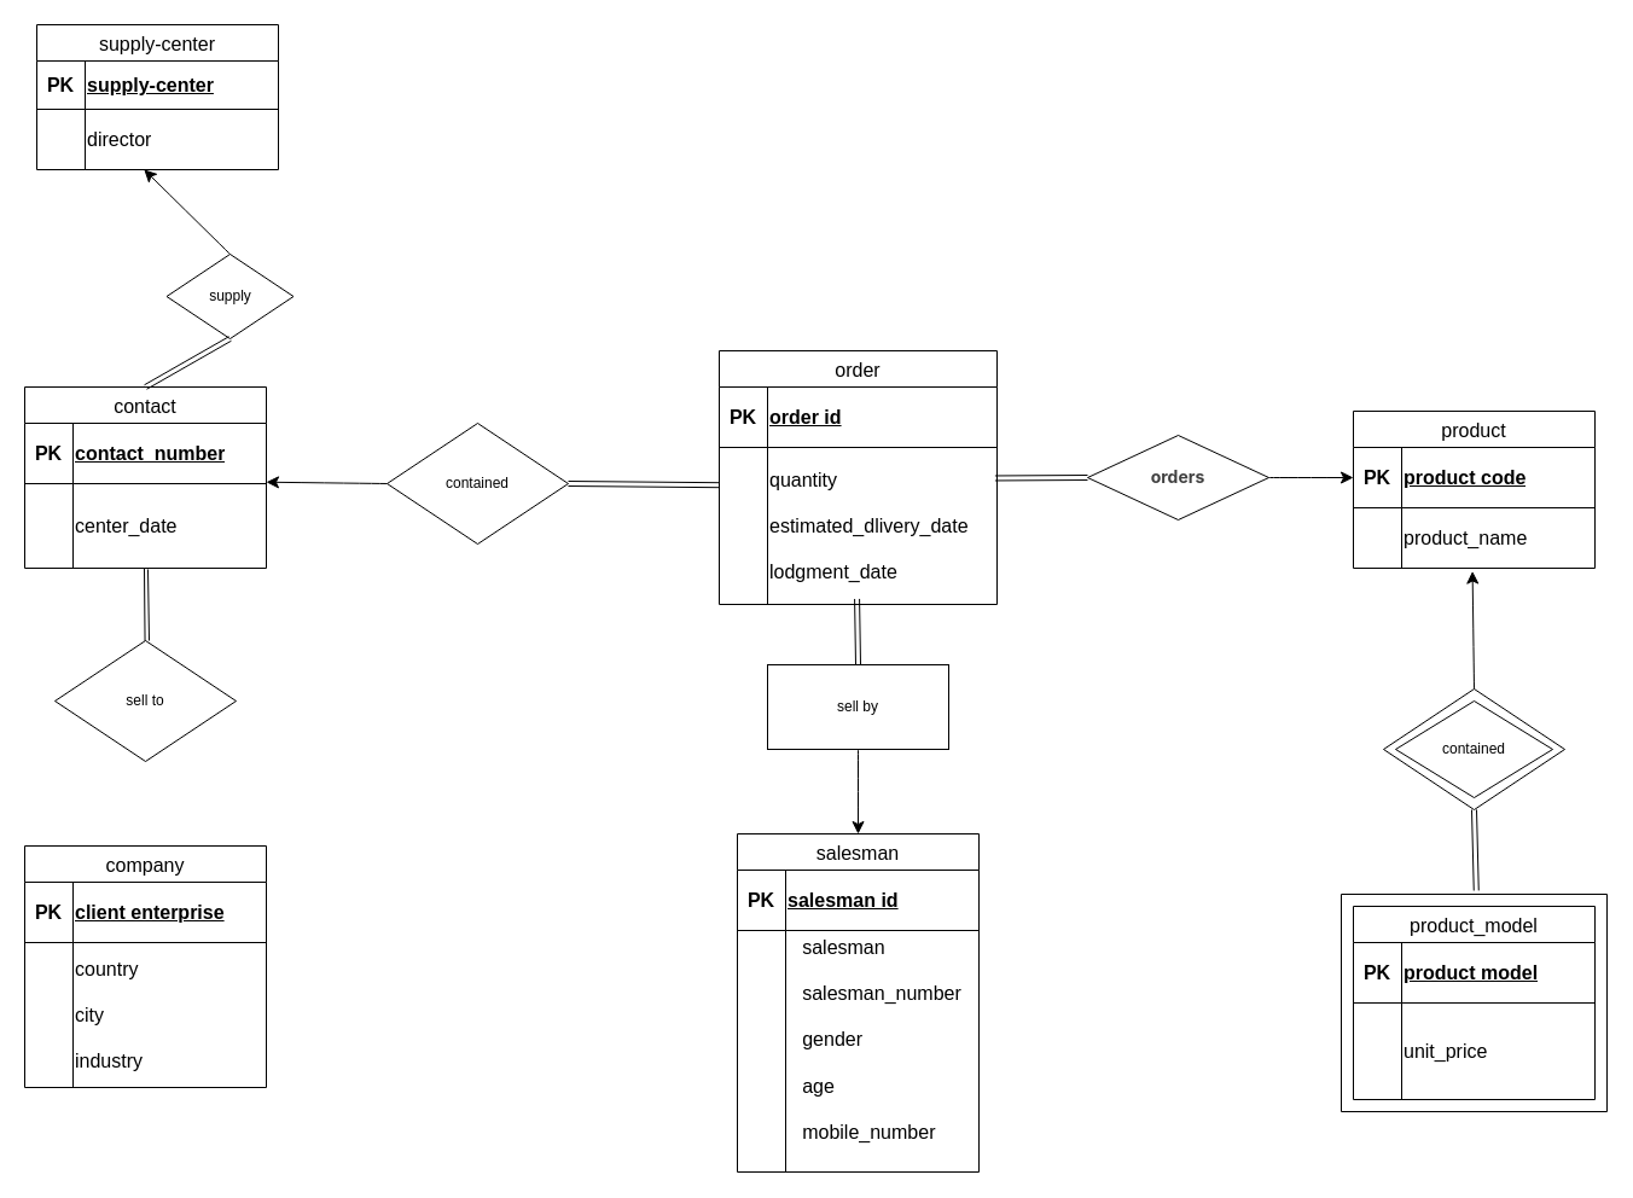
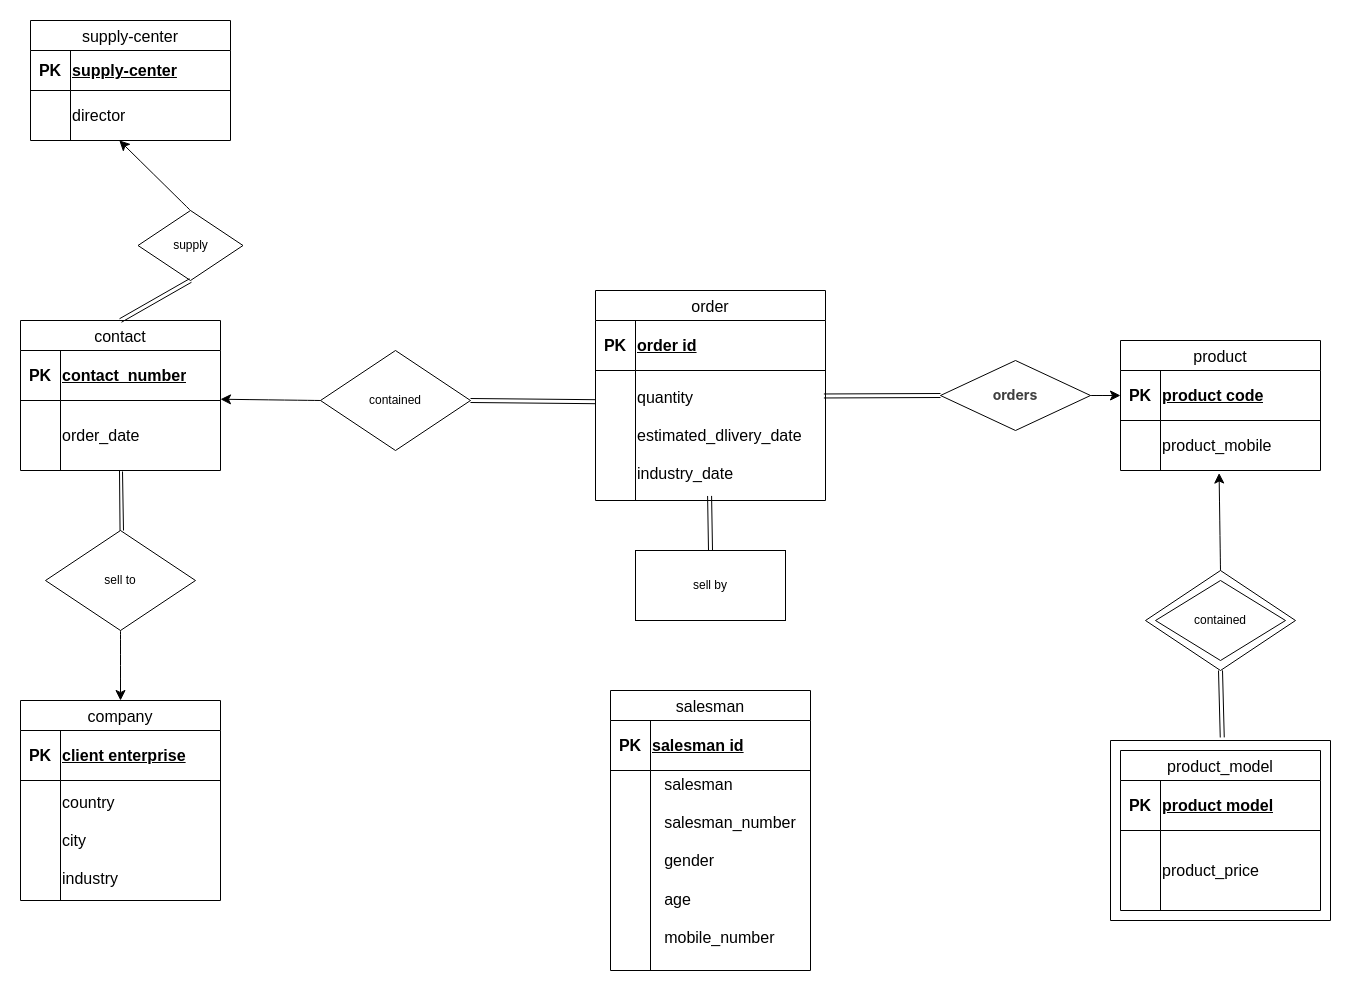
- <mxCell id="62" value="&lt;div style=&quot;text-align: left;&quot;&gt;&lt;font face=&quot;DeepSeek-CJK-patch, Inter, system-ui, -apple-system, BlinkMacSystemFont, Segoe UI, Roboto, Noto Sans, Ubuntu, Cantarell, Helvetica Neue, Oxygen, Open Sans, sans-serif&quot; color=&quot;#404040&quot;&gt;&lt;span style=&quot;caret-color: rgb(64, 64, 64); font-size: 14.002px;&quot;&gt;&lt;b&gt;orders&lt;/b&gt;&lt;/span&gt;&lt;/font&gt;&lt;/div&gt;" style="rhombus;whiteSpace=wrap;html=1;fillColor=none;" parent="1" vertex="1"><mxGeometry x="900" y="360" width="150" height="70" as="geometry" /></mxCell>
+ <mxCell id="62" value="&lt;div style=&quot;text-align: left;&quot;&gt;&lt;font face=&quot;DeepSeek-CJK-patch, Inter, system-ui, -apple-system, BlinkMacSystemFont, Segoe UI, Roboto, Noto Sans, Ubuntu, Cantarell, Helvetica Neue, Oxygen, Open Sans, sans-serif&quot; color=&quot;#404040&quot;&gt;&lt;span style=&quot;caret-color: rgb(64, 64, 64); font-size: 14.002px;&quot;&gt;&lt;b&gt;orders&lt;/b&gt;&lt;/span&gt;&lt;/font&gt;&lt;/div&gt;" style="rhombus;whiteSpace=wrap;html=1;fillColor=none;" parent="1" vertex="1"><mxGeometry x="940" y="360" width="150" height="70" as="geometry" /></mxCell>
- <mxCell id="29" value="&lt;div&gt;&lt;div&gt;center_date&lt;/div&gt;&lt;/div&gt;" style="shape=partialRectangle;html=1;whiteSpace=wrap;connectable=0;strokeColor=inherit;overflow=hidden;fillColor=none;top=0;left=0;bottom=0;right=0;pointerEvents=1;fontSize=16;align=left;" parent="27" vertex="1"><mxGeometry x="40" width="160" height="70" as="geometry"><mxRectangle width="160" height="70" as="alternateBounds" /></mxGeometry></mxCell>
+ <mxCell id="29" value="&lt;div&gt;&lt;div&gt;order_date&lt;/div&gt;&lt;/div&gt;" style="shape=partialRectangle;html=1;whiteSpace=wrap;connectable=0;strokeColor=inherit;overflow=hidden;fillColor=none;top=0;left=0;bottom=0;right=0;pointerEvents=1;fontSize=16;align=left;" parent="27" vertex="1"><mxGeometry x="40" width="160" height="70" as="geometry"><mxRectangle width="160" height="70" as="alternateBounds" /></mxGeometry></mxCell>
- <mxCell id="50" value="&lt;div&gt;&lt;div&gt;quantity&lt;/div&gt;&lt;/div&gt;&lt;div&gt;&lt;br&gt;&lt;/div&gt;&lt;div&gt;estimated_dlivery_date&lt;/div&gt;&lt;div&gt;&lt;br&gt;&lt;/div&gt;&lt;div&gt;lodgment_date&lt;/div&gt;" style="shape=partialRectangle;html=1;whiteSpace=wrap;connectable=0;strokeColor=inherit;overflow=hidden;fillColor=none;top=0;left=0;bottom=0;right=0;pointerEvents=1;fontSize=16;align=left;" parent="48" vertex="1"><mxGeometry x="40" width="190" height="130" as="geometry"><mxRectangle width="190" height="130" as="alternateBounds" /></mxGeometry></mxCell>
+ <mxCell id="50" value="&lt;div&gt;&lt;div&gt;quantity&lt;/div&gt;&lt;/div&gt;&lt;div&gt;&lt;br&gt;&lt;/div&gt;&lt;div&gt;estimated_dlivery_date&lt;/div&gt;&lt;div&gt;&lt;br&gt;&lt;/div&gt;&lt;div&gt;industry_date&lt;/div&gt;" style="shape=partialRectangle;html=1;whiteSpace=wrap;connectable=0;strokeColor=inherit;overflow=hidden;fillColor=none;top=0;left=0;bottom=0;right=0;pointerEvents=1;fontSize=16;align=left;" parent="48" vertex="1"><mxGeometry x="40" width="190" height="130" as="geometry"><mxRectangle width="190" height="130" as="alternateBounds" /></mxGeometry></mxCell>
- <mxCell id="15" value="&lt;div&gt;&lt;div&gt;product_name&lt;/div&gt;&lt;/div&gt;" style="shape=partialRectangle;html=1;whiteSpace=wrap;connectable=0;strokeColor=inherit;overflow=hidden;fillColor=none;top=0;left=0;bottom=0;right=0;pointerEvents=1;fontSize=16;align=left;" parent="13" vertex="1"><mxGeometry x="40" width="160" height="50" as="geometry"><mxRectangle width="160" height="50" as="alternateBounds" /></mxGeometry></mxCell>
+ <mxCell id="15" value="&lt;div&gt;&lt;div&gt;product_mobile&lt;/div&gt;&lt;/div&gt;" style="shape=partialRectangle;html=1;whiteSpace=wrap;connectable=0;strokeColor=inherit;overflow=hidden;fillColor=none;top=0;left=0;bottom=0;right=0;pointerEvents=1;fontSize=16;align=left;" parent="13" vertex="1"><mxGeometry x="40" width="160" height="50" as="geometry"><mxRectangle width="160" height="50" as="alternateBounds" /></mxGeometry></mxCell>
- <mxCell id="61" value="" style="endArrow=classic;html=1;rounded=0;fontSize=12;startSize=8;endSize=8;curved=1;entryX=0.5;entryY=0;entryDx=0;entryDy=0;exitX=0.5;exitY=1;exitDx=0;exitDy=0;" parent="1" source="60" target="2" edge="1"><mxGeometry width="50" height="50" relative="1" as="geometry"><mxPoint x="540" y="570" as="sourcePoint" /><mxPoint x="590" y="520" as="targetPoint" /></mxGeometry></mxCell>
+ <mxCell id="57" value="" style="endArrow=classic;html=1;rounded=0;fontSize=12;startSize=8;endSize=8;curved=1;entryX=0.5;entryY=0;entryDx=0;entryDy=0;exitX=0.5;exitY=1;exitDx=0;exitDy=0;" parent="1" source="56" target="30" edge="1"><mxGeometry width="50" height="50" relative="1" as="geometry"><mxPoint x="300" y="630" as="sourcePoint" /><mxPoint x="350" y="580" as="targetPoint" /></mxGeometry></mxCell>
- <mxCell id="22" value="&lt;div&gt;&lt;div&gt;unit_price&lt;/div&gt;&lt;/div&gt;" style="shape=partialRectangle;html=1;whiteSpace=wrap;connectable=0;strokeColor=inherit;overflow=hidden;fillColor=none;top=0;left=0;bottom=0;right=0;pointerEvents=1;fontSize=16;align=left;" parent="20" vertex="1"><mxGeometry x="40" width="160" height="80" as="geometry"><mxRectangle width="160" height="80" as="alternateBounds" /></mxGeometry></mxCell>
+ <mxCell id="22" value="&lt;div&gt;&lt;div&gt;product_price&lt;/div&gt;&lt;/div&gt;" style="shape=partialRectangle;html=1;whiteSpace=wrap;connectable=0;strokeColor=inherit;overflow=hidden;fillColor=none;top=0;left=0;bottom=0;right=0;pointerEvents=1;fontSize=16;align=left;" parent="20" vertex="1"><mxGeometry x="40" width="160" height="80" as="geometry"><mxRectangle width="160" height="80" as="alternateBounds" /></mxGeometry></mxCell>
